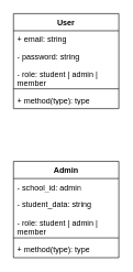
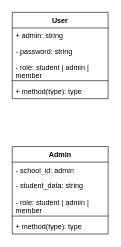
- <mxCell id="3" value="+ email: string" style="text;strokeColor=none;fillColor=none;align=left;verticalAlign=top;spacingLeft=4;spacingRight=4;overflow=hidden;rotatable=0;points=[[0,0.5],[1,0.5]];portConstraint=eastwest;whiteSpace=wrap;html=1;" vertex="1" parent="2"><mxGeometry y="26" width="160" height="26" as="geometry" /></mxCell>
+ <mxCell id="3" value="+ admin: string" style="text;strokeColor=none;fillColor=none;align=left;verticalAlign=top;spacingLeft=4;spacingRight=4;overflow=hidden;rotatable=0;points=[[0,0.5],[1,0.5]];portConstraint=eastwest;whiteSpace=wrap;html=1;" vertex="1" parent="2"><mxGeometry y="26" width="160" height="26" as="geometry" /></mxCell>
